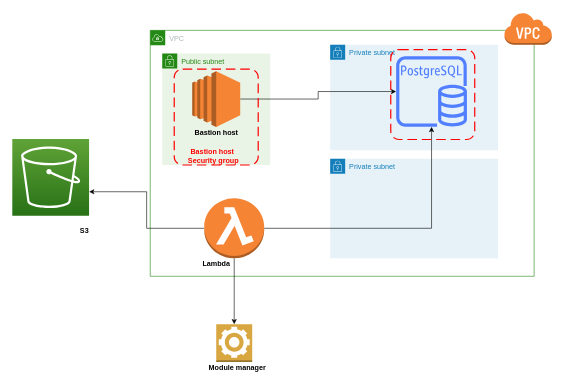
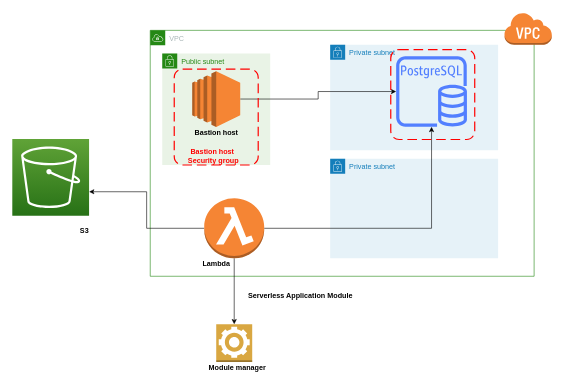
+ <mxCell id="21" value="&lt;b&gt;Serverless Application Module&lt;/b&gt;" style="text;html=1;align=center;verticalAlign=middle;resizable=0;points=[];autosize=1;strokeColor=none;fillColor=none;" parent="1" vertex="1"><mxGeometry x="405" y="482" width="190" height="20" as="geometry" /></mxCell>
